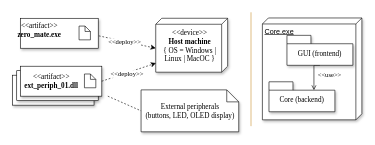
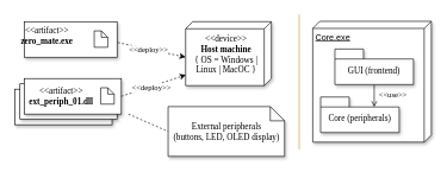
- <mxCell id="22" value="GUI (frontend)" style="shape=folder;fontStyle=0;spacingTop=10;tabWidth=40;tabHeight=14;tabPosition=left;html=1;whiteSpace=wrap;fontFamily=Computer Modern;shadow=1;" parent="1" vertex="1"><mxGeometry x="478" y="58.5" width="110" height="50" as="geometry" /></mxCell>
+ <mxCell id="22" value="GUI (frontend)" style="shape=folder;fontStyle=0;spacingTop=10;tabWidth=40;tabHeight=14;tabPosition=left;html=1;whiteSpace=wrap;fontFamily=Computer Modern;shadow=1;" parent="1" vertex="1"><mxGeometry x="468" y="68.5" width="110" height="50" as="geometry" /></mxCell>
- <mxCell id="23" value="Core (backend)" style="shape=folder;fontStyle=0;spacingTop=10;tabWidth=40;tabHeight=14;tabPosition=left;html=1;whiteSpace=wrap;fontFamily=Computer Modern;shadow=1;" parent="1" vertex="1"><mxGeometry x="448" y="136" width="110" height="50" as="geometry" /></mxCell>
+ <mxCell id="23" value="Core (peripherals)" style="shape=folder;fontStyle=0;spacingTop=10;tabWidth=40;tabHeight=14;tabPosition=left;html=1;whiteSpace=wrap;fontFamily=Computer Modern;shadow=1;" parent="1" vertex="1"><mxGeometry x="448" y="136" width="110" height="50" as="geometry" /></mxCell>
